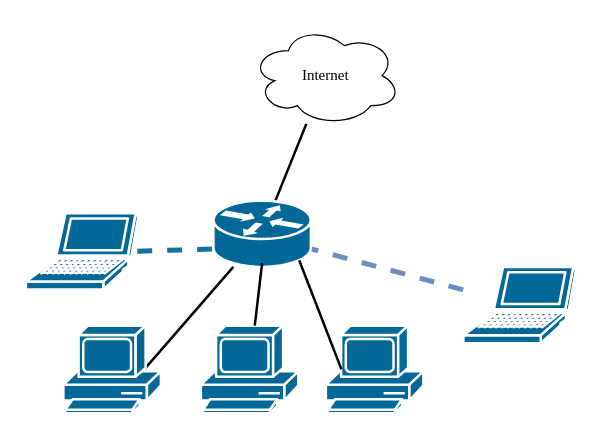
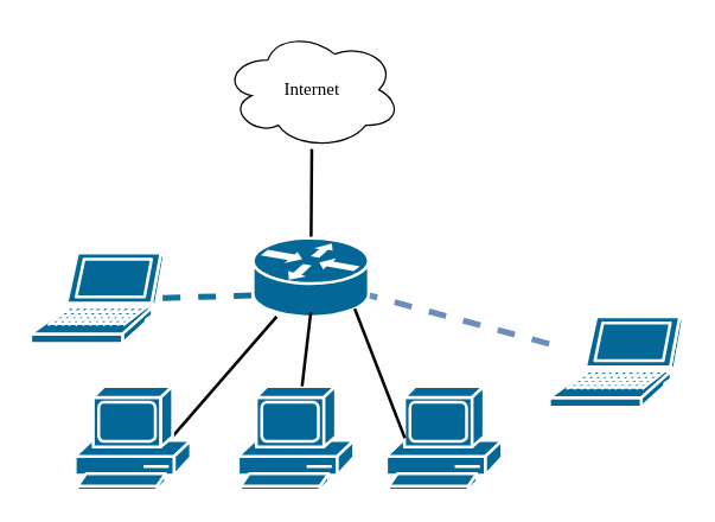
- <mxCell id="5" value="Internet" style="ellipse;shape=cloud;whiteSpace=wrap;html=1;rounded=0;shadow=0;comic=0;strokeWidth=1;fontFamily=Verdana;fontSize=12;" parent="1" vertex="1"><mxGeometry x="200" y="20" width="120" height="80" as="geometry" /></mxCell>
+ <mxCell id="5" value="Internet" style="ellipse;shape=cloud;whiteSpace=wrap;html=1;rounded=0;shadow=0;comic=0;strokeWidth=1;fontFamily=Verdana;fontSize=12;" parent="1" vertex="1"><mxGeometry x="150" y="20" width="120" height="80" as="geometry" /></mxCell>
